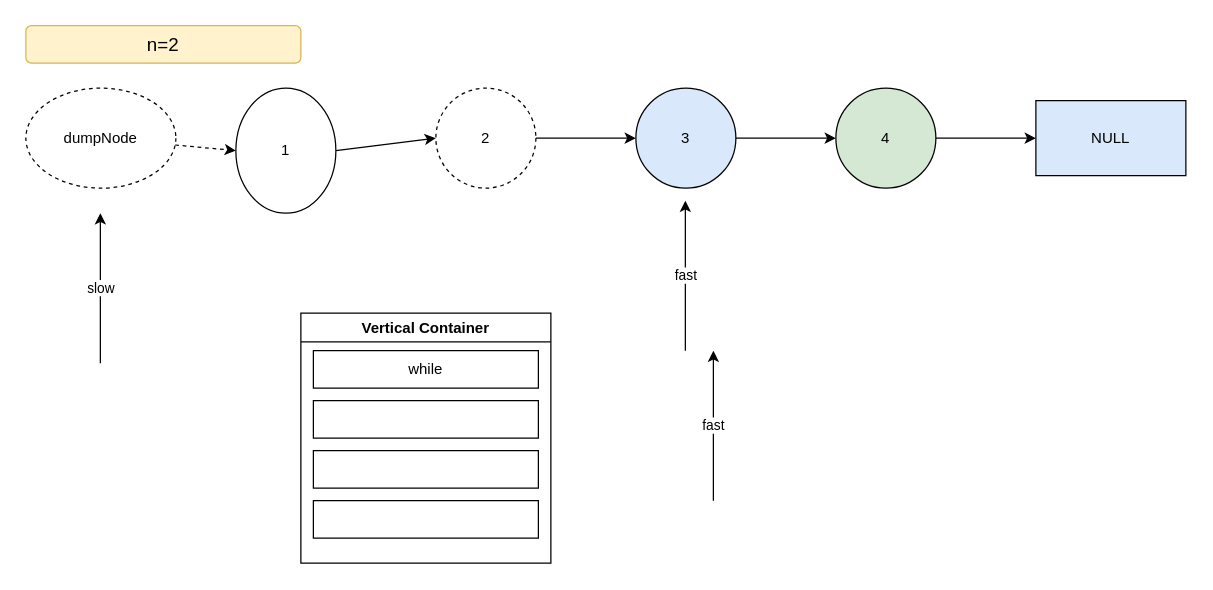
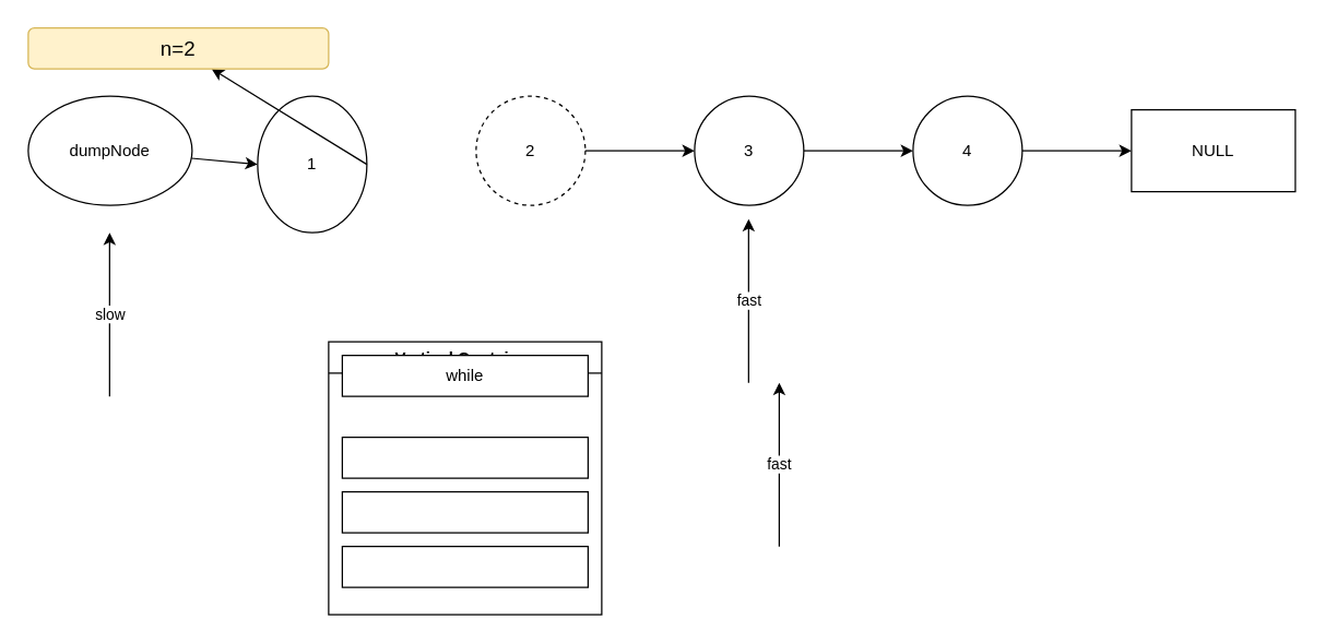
- <mxCell id="11" value="dumpNode" style="ellipse;whiteSpace=wrap;html=1;dashed=1;" vertex="1" parent="1"><mxGeometry x="20" y="70" width="120" height="80" as="geometry" /></mxCell>
+ <mxCell id="11" value="dumpNode" style="ellipse;whiteSpace=wrap;html=1;" vertex="1" parent="1"><mxGeometry x="20" y="70" width="120" height="80" as="geometry" /></mxCell>
- <mxCell id="6" value="3" style="ellipse;whiteSpace=wrap;html=1;aspect=fixed;fillColor=#dae8fc;" vertex="1" parent="1"><mxGeometry x="508" y="70" width="80" height="80" as="geometry" /></mxCell>
+ <mxCell id="6" value="3" style="ellipse;whiteSpace=wrap;html=1;aspect=fixed;" vertex="1" parent="1"><mxGeometry x="508" y="70" width="80" height="80" as="geometry" /></mxCell>
- <mxCell id="8" value="4" style="ellipse;whiteSpace=wrap;html=1;aspect=fixed;fillColor=#d5e8d4;" vertex="1" parent="1"><mxGeometry x="668" y="70" width="80" height="80" as="geometry" /></mxCell>
+ <mxCell id="8" value="4" style="ellipse;whiteSpace=wrap;html=1;aspect=fixed;" vertex="1" parent="1"><mxGeometry x="668" y="70" width="80" height="80" as="geometry" /></mxCell>
- <mxCell id="10" value="NULL" style="rounded=0;whiteSpace=wrap;html=1;fillColor=#dae8fc;" vertex="1" parent="1"><mxGeometry x="828" y="80" width="120" height="60" as="geometry" /></mxCell>
+ <mxCell id="10" value="NULL" style="rounded=0;whiteSpace=wrap;html=1;" vertex="1" parent="1"><mxGeometry x="828" y="80" width="120" height="60" as="geometry" /></mxCell>
- <mxCell id="3" value="" style="endArrow=classic;html=1;rounded=0;exitX=1;exitY=0.5;exitDx=0;exitDy=0;entryX=0;entryY=0.5;entryDx=0;entryDy=0;" edge="1" parent="1" source="2" target="4"><mxGeometry width="50" height="50" relative="1" as="geometry"><mxPoint x="298" y="130" as="sourcePoint" /><mxPoint x="348" y="110" as="targetPoint" /></mxGeometry></mxCell>
+ <mxCell id="3" value="" style="endArrow=classic;html=1;rounded=0;exitX=1;exitY=0.5;exitDx=0;exitDy=0;" edge="1" parent="1" source="2" target="15"><mxGeometry width="50" height="50" relative="1" as="geometry"><mxPoint x="298" y="130" as="sourcePoint" /><mxPoint x="348" y="110" as="targetPoint" /></mxGeometry></mxCell>
- <mxCell id="12" value="" style="endArrow=classic;html=1;rounded=0;entryX=0;entryY=0.5;entryDx=0;entryDy=0;dashed=1;" edge="1" parent="1" source="11" target="2"><mxGeometry width="50" height="50" relative="1" as="geometry"><mxPoint x="140" y="160" as="sourcePoint" /><mxPoint x="180" y="110" as="targetPoint" /></mxGeometry></mxCell>
+ <mxCell id="12" value="" style="endArrow=classic;html=1;rounded=0;entryX=0;entryY=0.5;entryDx=0;entryDy=0;" edge="1" parent="1" source="11" target="2"><mxGeometry width="50" height="50" relative="1" as="geometry"><mxPoint x="140" y="160" as="sourcePoint" /><mxPoint x="180" y="110" as="targetPoint" /></mxGeometry></mxCell>
- <mxCell id="17" value="while" style="whiteSpace=wrap;html=1;" vertex="1" parent="16"><mxGeometry x="10" y="30" width="180" height="30" as="geometry" /></mxCell>
+ <mxCell id="17" value="while" style="whiteSpace=wrap;html=1;" vertex="1" parent="16"><mxGeometry x="10" y="10" width="180" height="30" as="geometry" /></mxCell>
